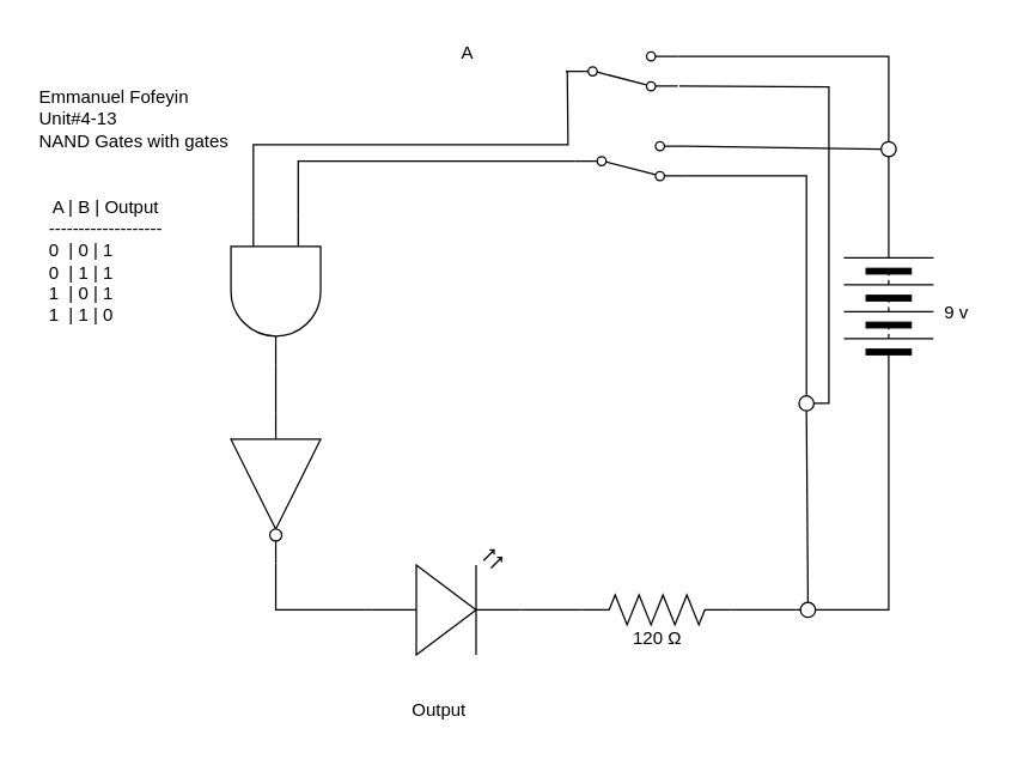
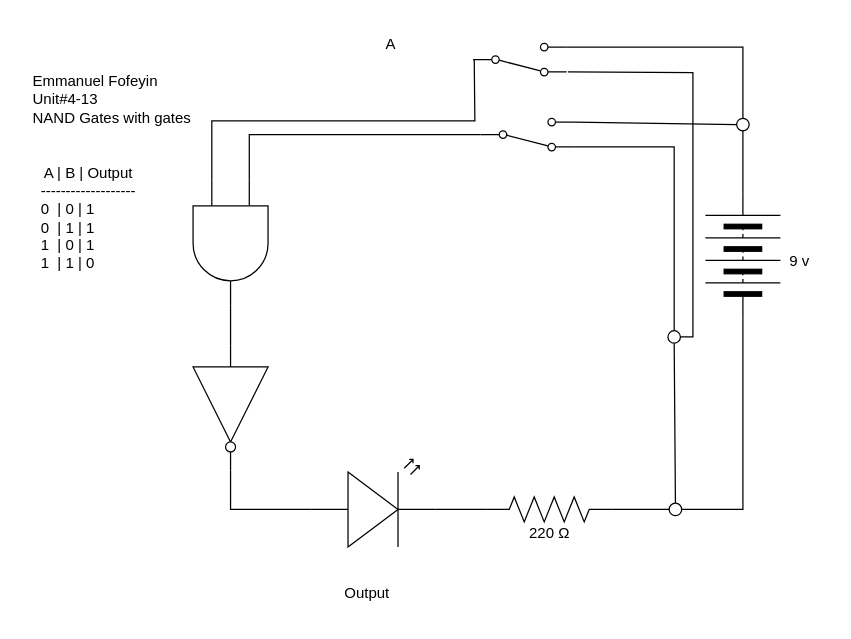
- <mxCell id="7" value="120 Ω" style="text;html=1;align=center;verticalAlign=middle;resizable=0;points=[];autosize=1;strokeColor=none;fillColor=none;" parent="1" vertex="1"><mxGeometry x="409" y="411" width="60" height="30" as="geometry" /></mxCell>
+ <mxCell id="7" value="220 Ω" style="text;html=1;align=center;verticalAlign=middle;resizable=0;points=[];autosize=1;strokeColor=none;fillColor=none;" parent="1" vertex="1"><mxGeometry x="409" y="411" width="60" height="30" as="geometry" /></mxCell>
